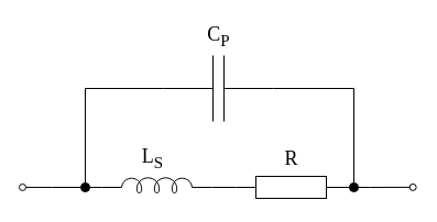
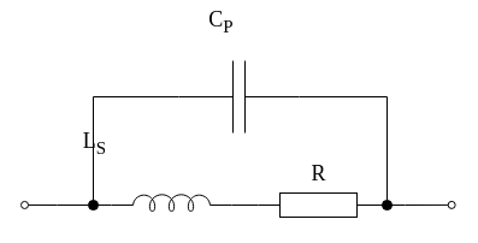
- <mxCell id="13" value="&lt;font style=&quot;font-size: 18px;&quot; face=&quot;Times New Roman&quot;&gt;C&lt;sub&gt;P&lt;/sub&gt;&lt;/font&gt;" style="text;strokeColor=none;align=center;fillColor=none;html=1;verticalAlign=middle;whiteSpace=wrap;rounded=0;fontSize=18;" parent="1" vertex="1"><mxGeometry x="184.5" y="20" width="27" height="25" as="geometry" /></mxCell>
+ <mxCell id="13" value="&lt;font style=&quot;font-size: 18px;&quot; face=&quot;Times New Roman&quot;&gt;C&lt;sub&gt;P&lt;/sub&gt;&lt;/font&gt;" style="text;strokeColor=none;align=center;fillColor=none;html=1;verticalAlign=middle;whiteSpace=wrap;rounded=0;fontSize=18;" parent="1" vertex="1"><mxGeometry x="169.5" y="5" width="27" height="25" as="geometry" /></mxCell>
- <mxCell id="15" value="&lt;font style=&quot;font-size: 18px;&quot; face=&quot;Times New Roman&quot;&gt;L&lt;sub&gt;S&lt;/sub&gt;&lt;/font&gt;" style="text;strokeColor=none;align=center;fillColor=none;html=1;verticalAlign=middle;whiteSpace=wrap;rounded=0;fontSize=18;" parent="1" vertex="1"><mxGeometry x="125" y="131" width="27" height="25" as="geometry" /></mxCell>
+ <mxCell id="15" value="&lt;font style=&quot;font-size: 18px;&quot; face=&quot;Times New Roman&quot;&gt;L&lt;sub&gt;S&lt;/sub&gt;&lt;/font&gt;" style="text;strokeColor=none;align=center;fillColor=none;html=1;verticalAlign=middle;whiteSpace=wrap;rounded=0;fontSize=18;" parent="1" vertex="1"><mxGeometry x="65" y="106" width="27" height="25" as="geometry" /></mxCell>
